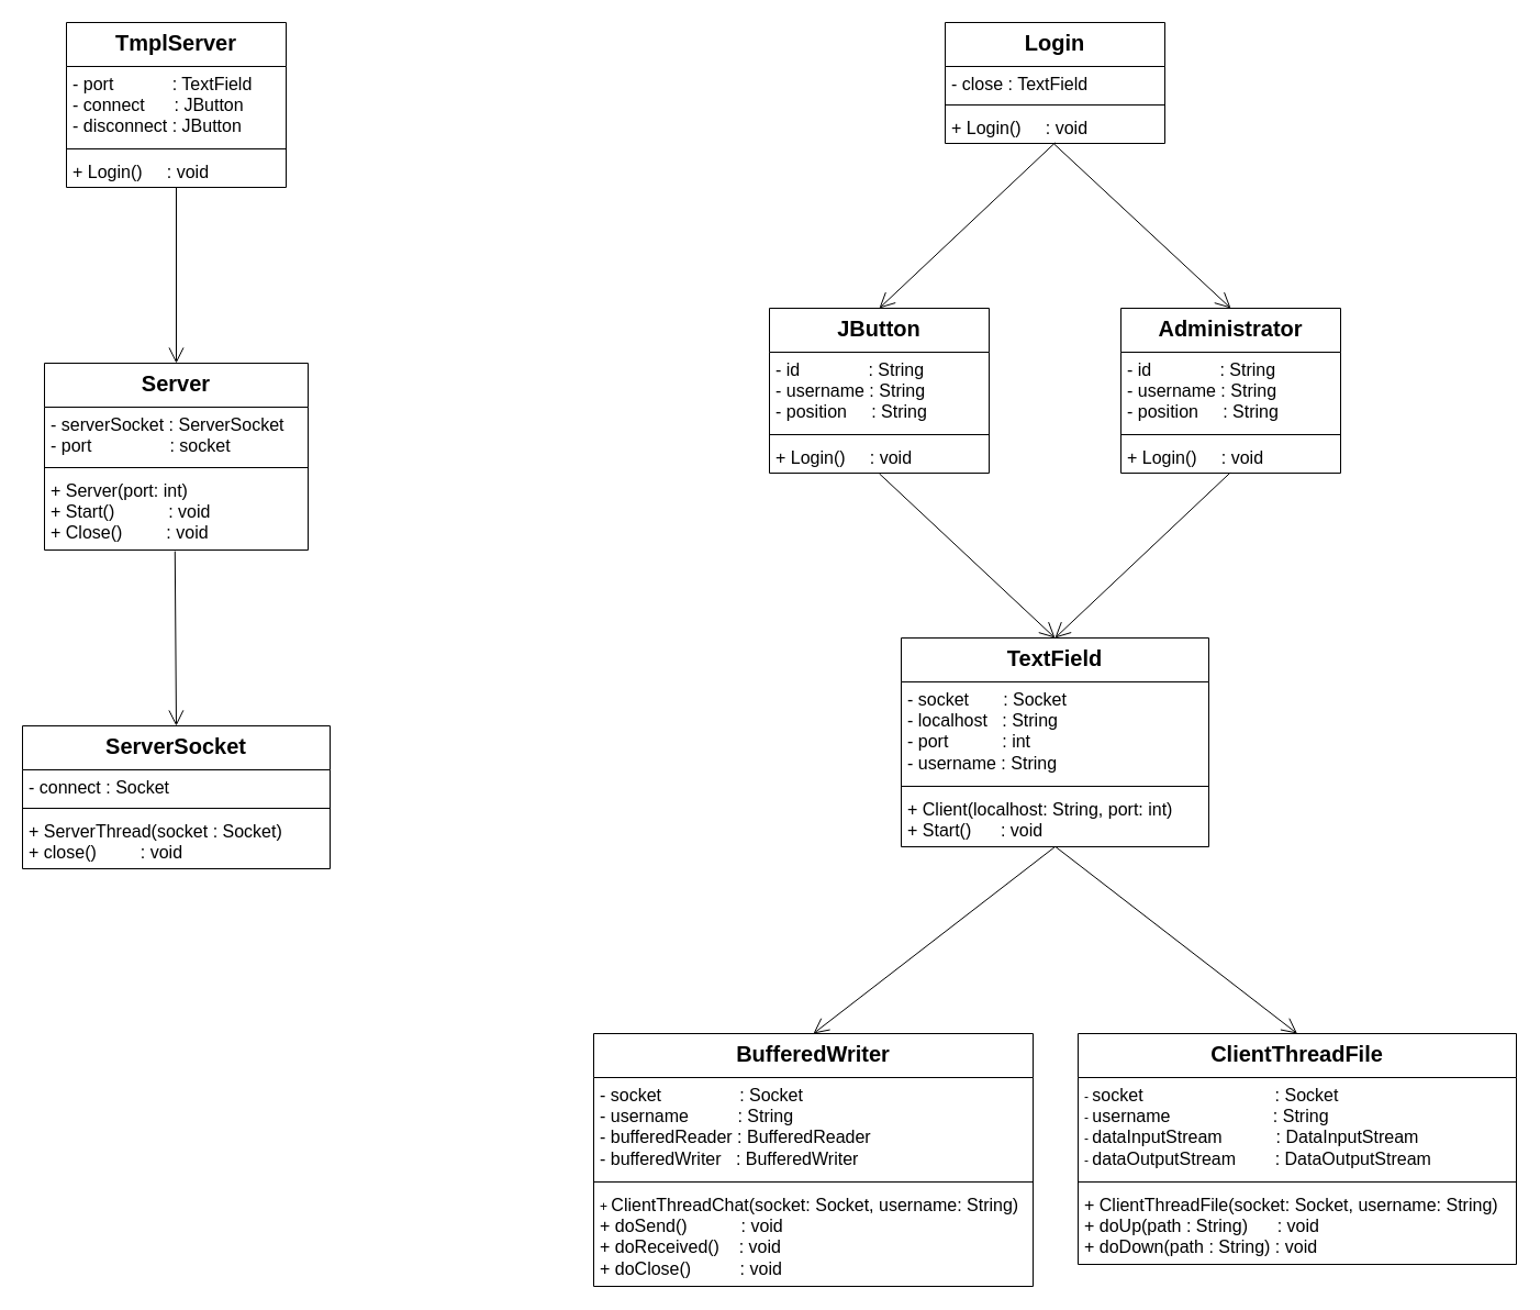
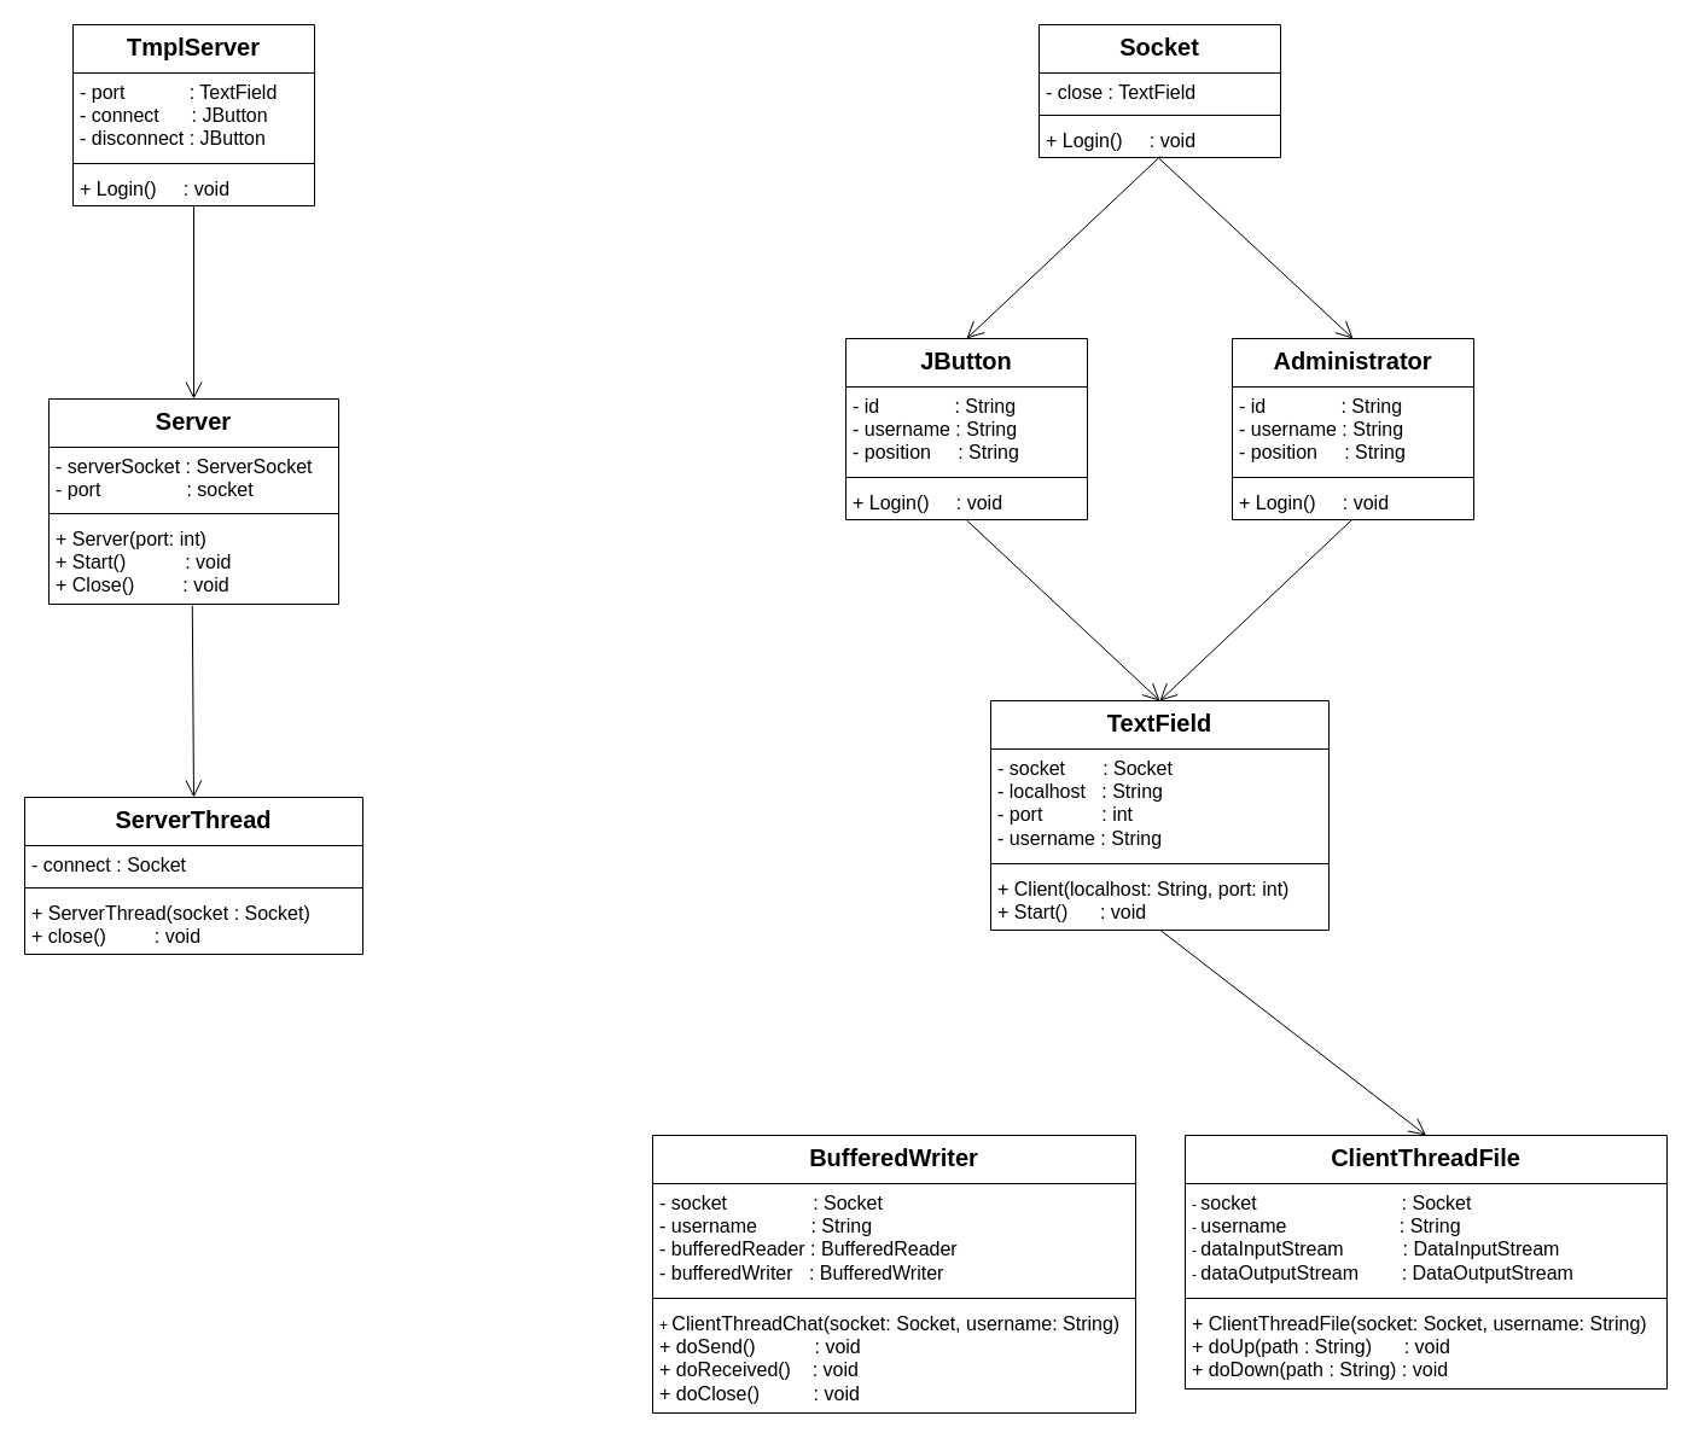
- <mxCell id="2" value="&lt;font style=&quot;font-size: 20px;&quot;&gt;Login&lt;/font&gt;" style="swimlane;fontStyle=1;align=center;verticalAlign=top;childLayout=stackLayout;horizontal=1;startSize=40;horizontalStack=0;resizeParent=1;resizeParentMax=0;resizeLast=0;collapsible=1;marginBottom=0;whiteSpace=wrap;html=1;" vertex="1" parent="1"><mxGeometry x="860" y="20" width="200" height="110" as="geometry" /></mxCell>
+ <mxCell id="2" value="&lt;font style=&quot;font-size: 20px;&quot;&gt;Socket&lt;/font&gt;" style="swimlane;fontStyle=1;align=center;verticalAlign=top;childLayout=stackLayout;horizontal=1;startSize=40;horizontalStack=0;resizeParent=1;resizeParentMax=0;resizeLast=0;collapsible=1;marginBottom=0;whiteSpace=wrap;html=1;" vertex="1" parent="1"><mxGeometry x="860" y="20" width="200" height="110" as="geometry" /></mxCell>
- <mxCell id="18" value="&lt;font style=&quot;font-size: 20px;&quot;&gt;ServerSocket&lt;/font&gt;" style="swimlane;fontStyle=1;align=center;verticalAlign=top;childLayout=stackLayout;horizontal=1;startSize=40;horizontalStack=0;resizeParent=1;resizeParentMax=0;resizeLast=0;collapsible=1;marginBottom=0;whiteSpace=wrap;html=1;" vertex="1" parent="1"><mxGeometry x="20" y="660" width="280" height="130" as="geometry" /></mxCell>
+ <mxCell id="18" value="&lt;font style=&quot;font-size: 20px;&quot;&gt;ServerThread&lt;/font&gt;" style="swimlane;fontStyle=1;align=center;verticalAlign=top;childLayout=stackLayout;horizontal=1;startSize=40;horizontalStack=0;resizeParent=1;resizeParentMax=0;resizeLast=0;collapsible=1;marginBottom=0;whiteSpace=wrap;html=1;" vertex="1" parent="1"><mxGeometry x="20" y="660" width="280" height="130" as="geometry" /></mxCell>
- <mxCell id="45" value="" style="endArrow=open;endFill=1;endSize=12;html=1;rounded=0;entryX=0.5;entryY=0;entryDx=0;entryDy=0;exitX=0.5;exitY=1;exitDx=0;exitDy=0;" edge="1" parent="1" source="6" target="32"><mxGeometry width="160" relative="1" as="geometry"><mxPoint x="990" y="790" as="sourcePoint" /><mxPoint x="1050" y="680" as="targetPoint" /></mxGeometry></mxCell>
